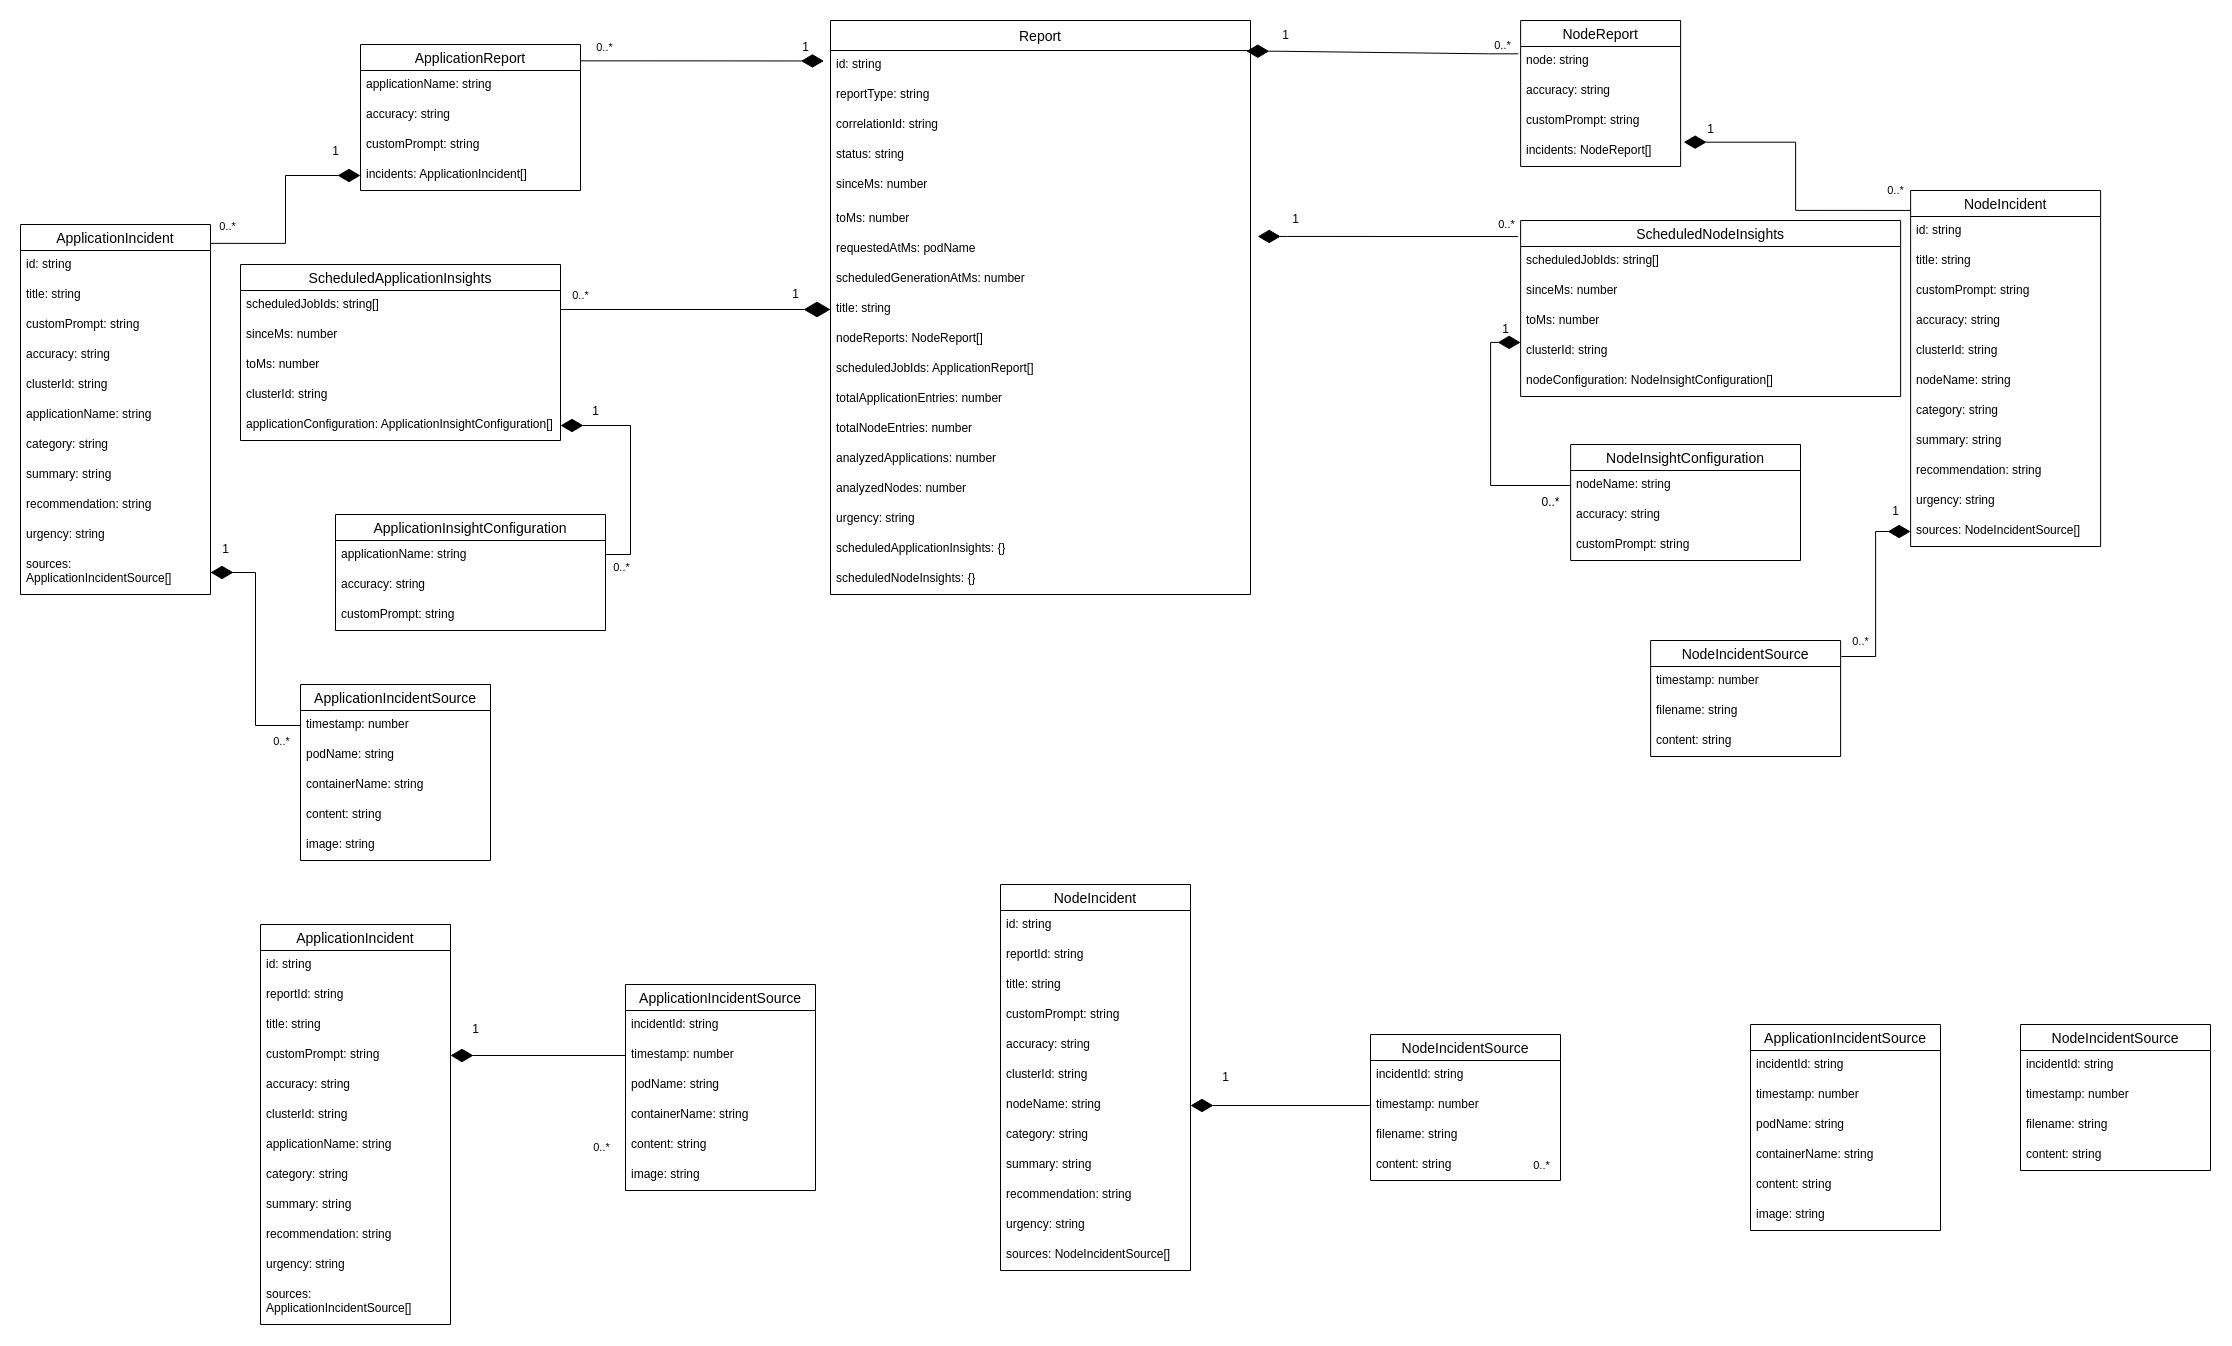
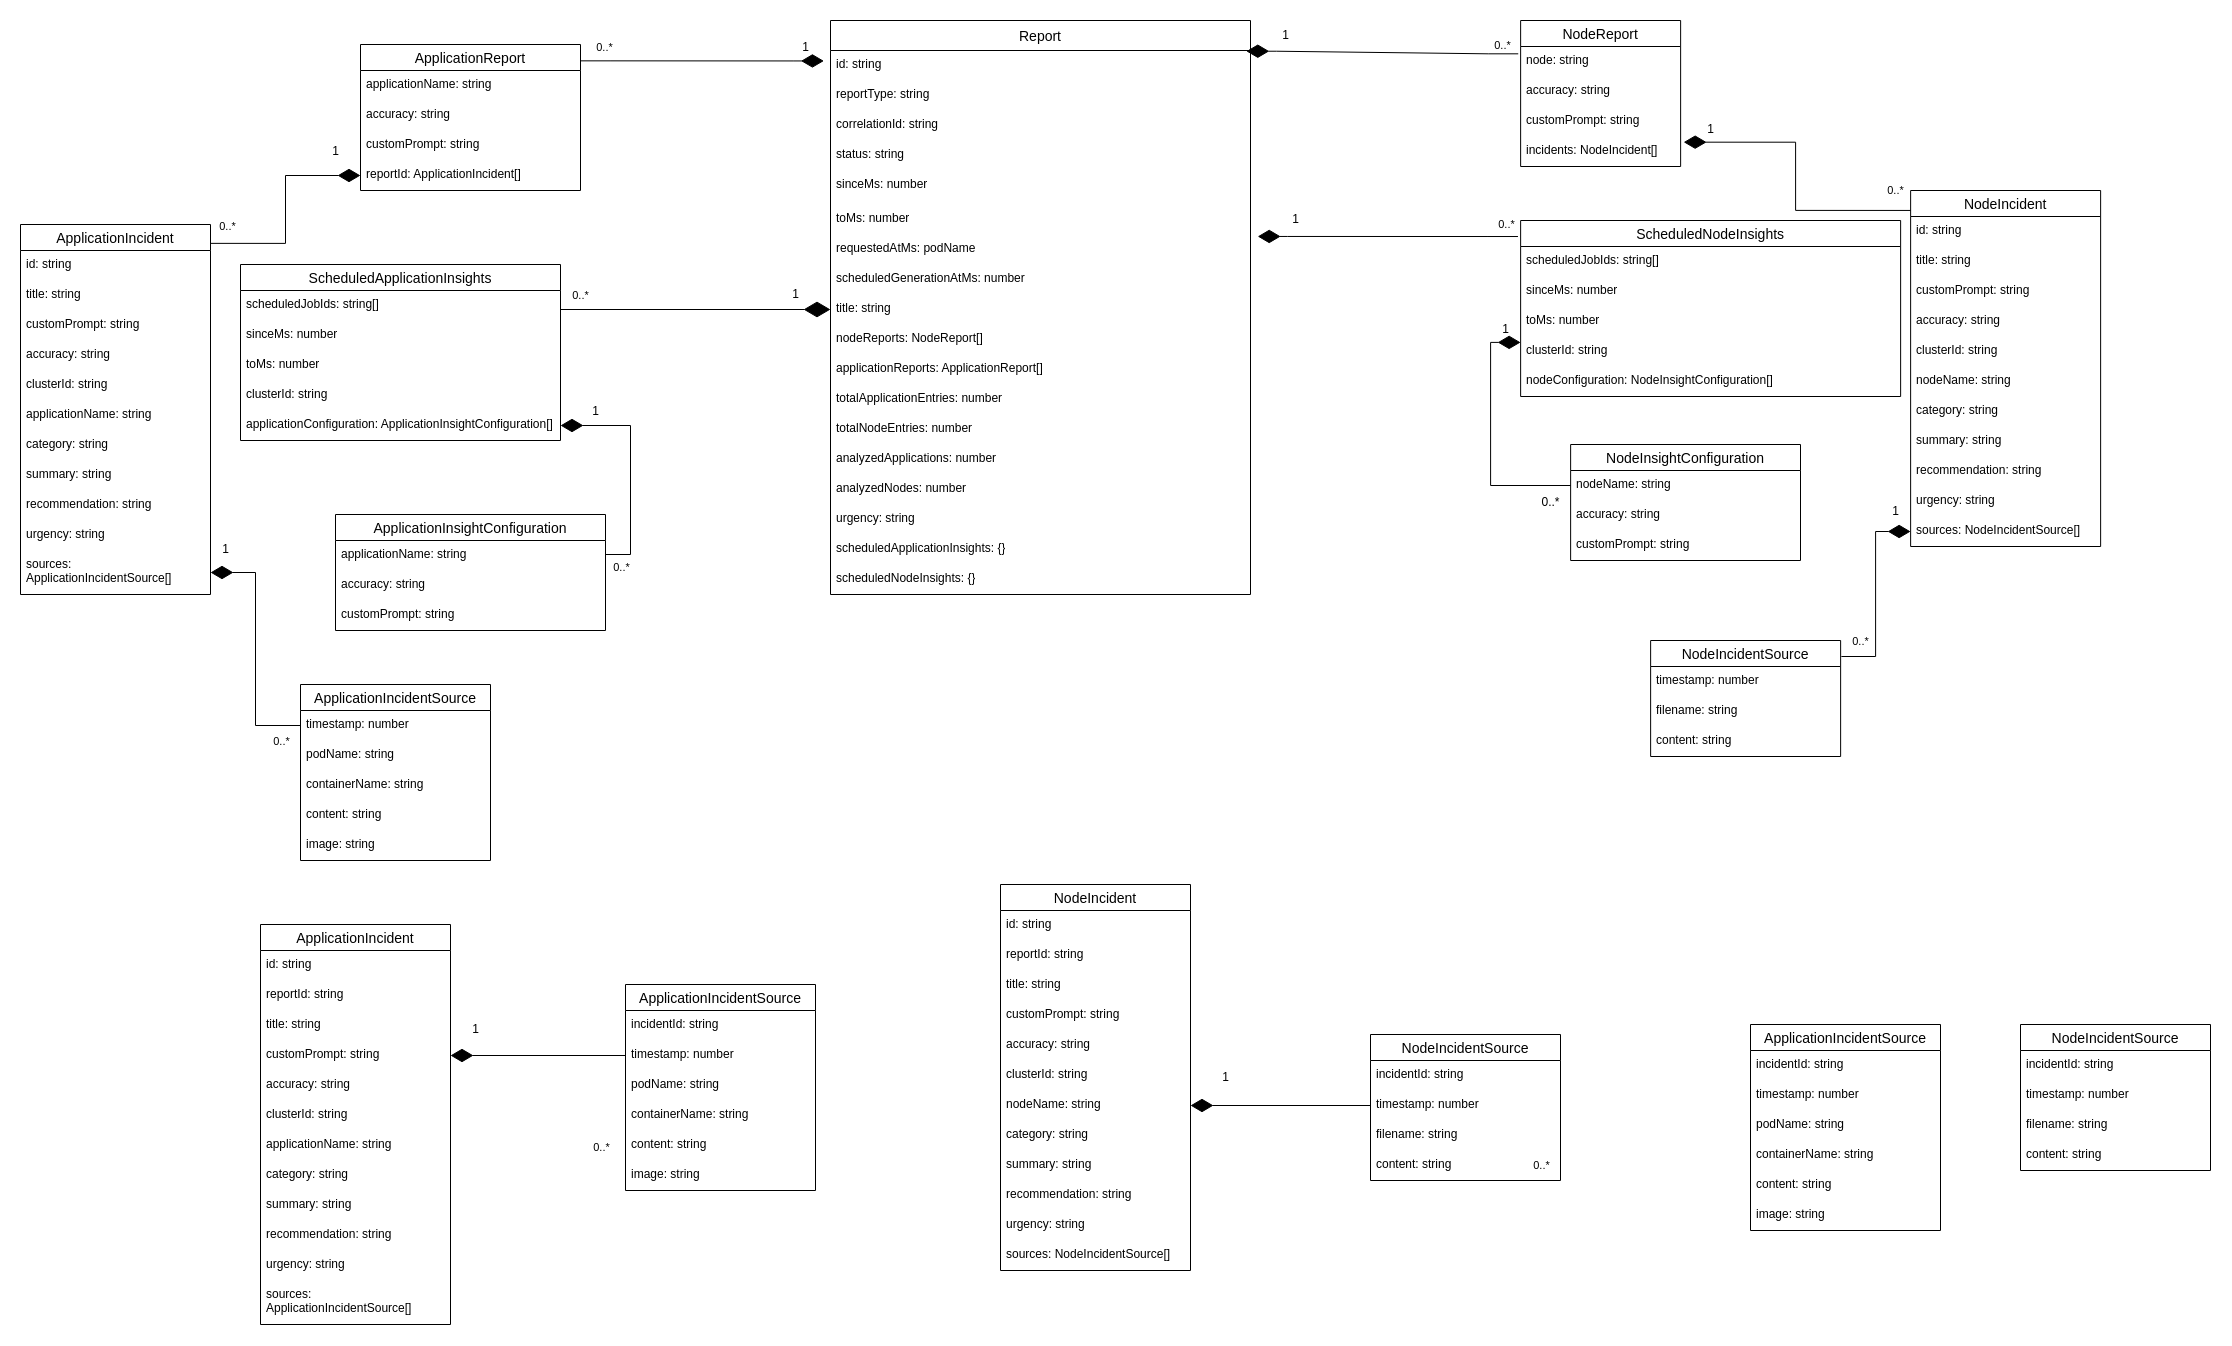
- <mxCell id="25" value="incidents: NodeReport[]" style="text;strokeColor=none;fillColor=none;spacingLeft=4;spacingRight=4;overflow=hidden;rotatable=0;points=[[0,0.5],[1,0.5]];portConstraint=eastwest;fontSize=12;whiteSpace=wrap;html=1;" vertex="1" parent="21"><mxGeometry y="116" width="160" height="30" as="geometry" /></mxCell>
+ <mxCell id="25" value="incidents: NodeIncident[]" style="text;strokeColor=none;fillColor=none;spacingLeft=4;spacingRight=4;overflow=hidden;rotatable=0;points=[[0,0.5],[1,0.5]];portConstraint=eastwest;fontSize=12;whiteSpace=wrap;html=1;" vertex="1" parent="21"><mxGeometry y="116" width="160" height="30" as="geometry" /></mxCell>
- <mxCell id="30" value="incidents: ApplicationIncident[]" style="text;strokeColor=none;fillColor=none;spacingLeft=4;spacingRight=4;overflow=hidden;rotatable=0;points=[[0,0.5],[1,0.5]];portConstraint=eastwest;fontSize=12;whiteSpace=wrap;html=1;" vertex="1" parent="26"><mxGeometry y="116" width="220" height="30" as="geometry" /></mxCell>
+ <mxCell id="30" value="reportId: ApplicationIncident[]" style="text;strokeColor=none;fillColor=none;spacingLeft=4;spacingRight=4;overflow=hidden;rotatable=0;points=[[0,0.5],[1,0.5]];portConstraint=eastwest;fontSize=12;whiteSpace=wrap;html=1;" vertex="1" parent="26"><mxGeometry y="116" width="220" height="30" as="geometry" /></mxCell>
- <mxCell id="13" value="scheduledJobIds: ApplicationReport[]" style="text;strokeColor=none;fillColor=none;spacingLeft=4;spacingRight=4;overflow=hidden;rotatable=0;points=[[0,0.5],[1,0.5]];portConstraint=eastwest;fontSize=12;whiteSpace=wrap;html=1;" vertex="1" parent="2"><mxGeometry y="334" width="420" height="30" as="geometry" /></mxCell>
+ <mxCell id="13" value="applicationReports: ApplicationReport[]" style="text;strokeColor=none;fillColor=none;spacingLeft=4;spacingRight=4;overflow=hidden;rotatable=0;points=[[0,0.5],[1,0.5]];portConstraint=eastwest;fontSize=12;whiteSpace=wrap;html=1;" vertex="1" parent="2"><mxGeometry y="334" width="420" height="30" as="geometry" /></mxCell>
